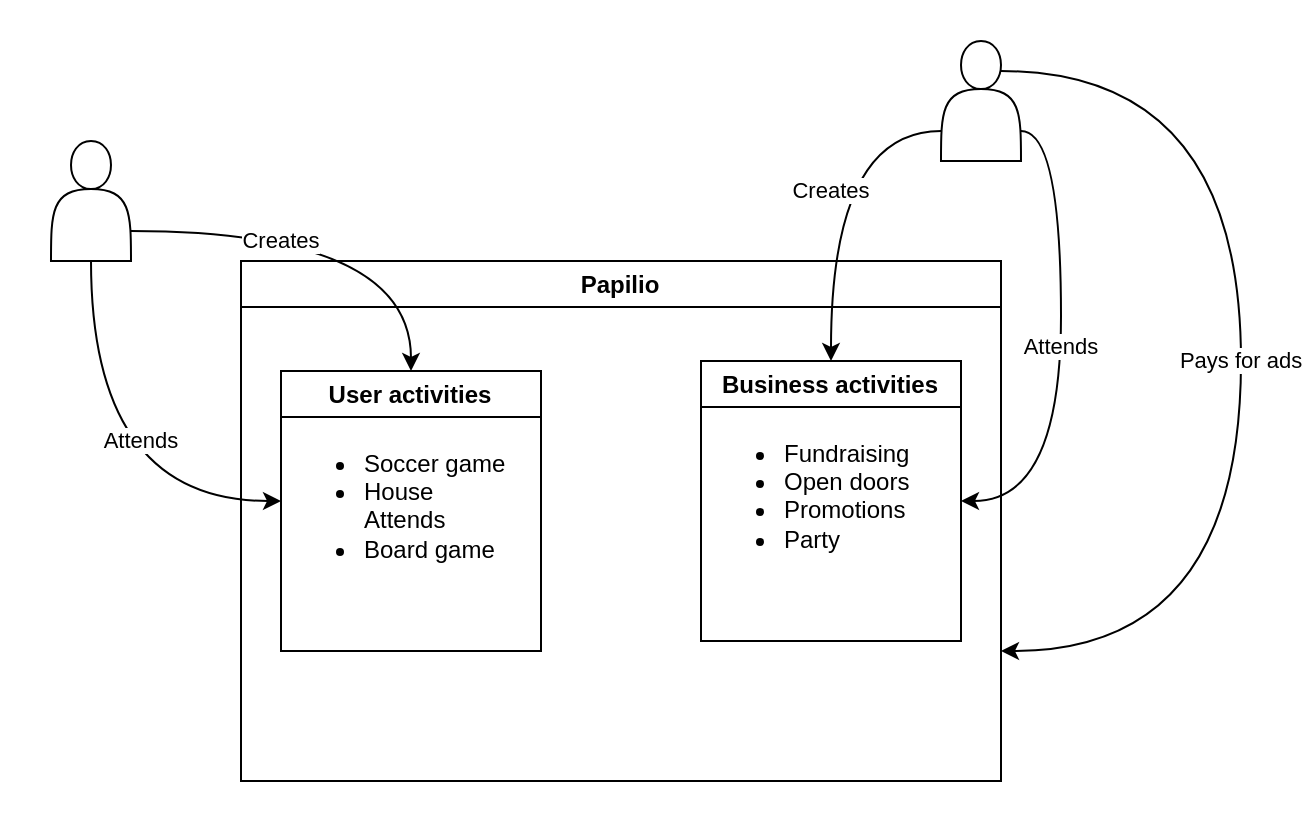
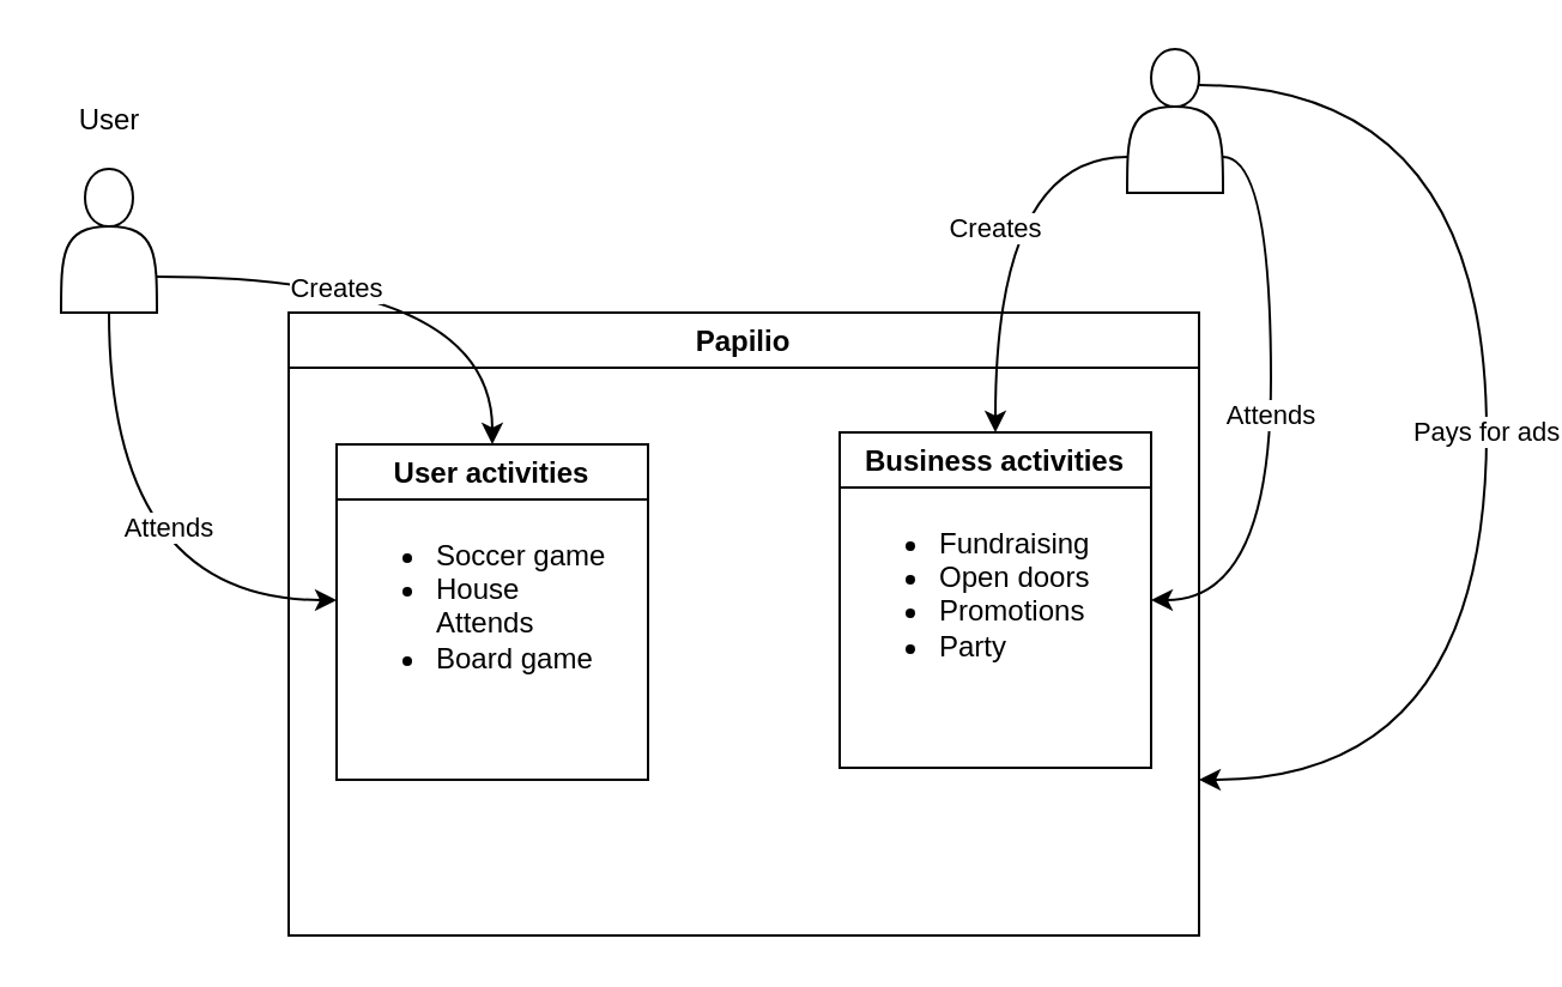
+ <mxCell id="6" value="User" style="text;html=1;align=center;verticalAlign=middle;resizable=0;points=[];autosize=1;strokeColor=none;fillColor=none;" vertex="1" parent="1"><mxGeometry x="20" y="35" width="50" height="30" as="geometry" /></mxCell>
